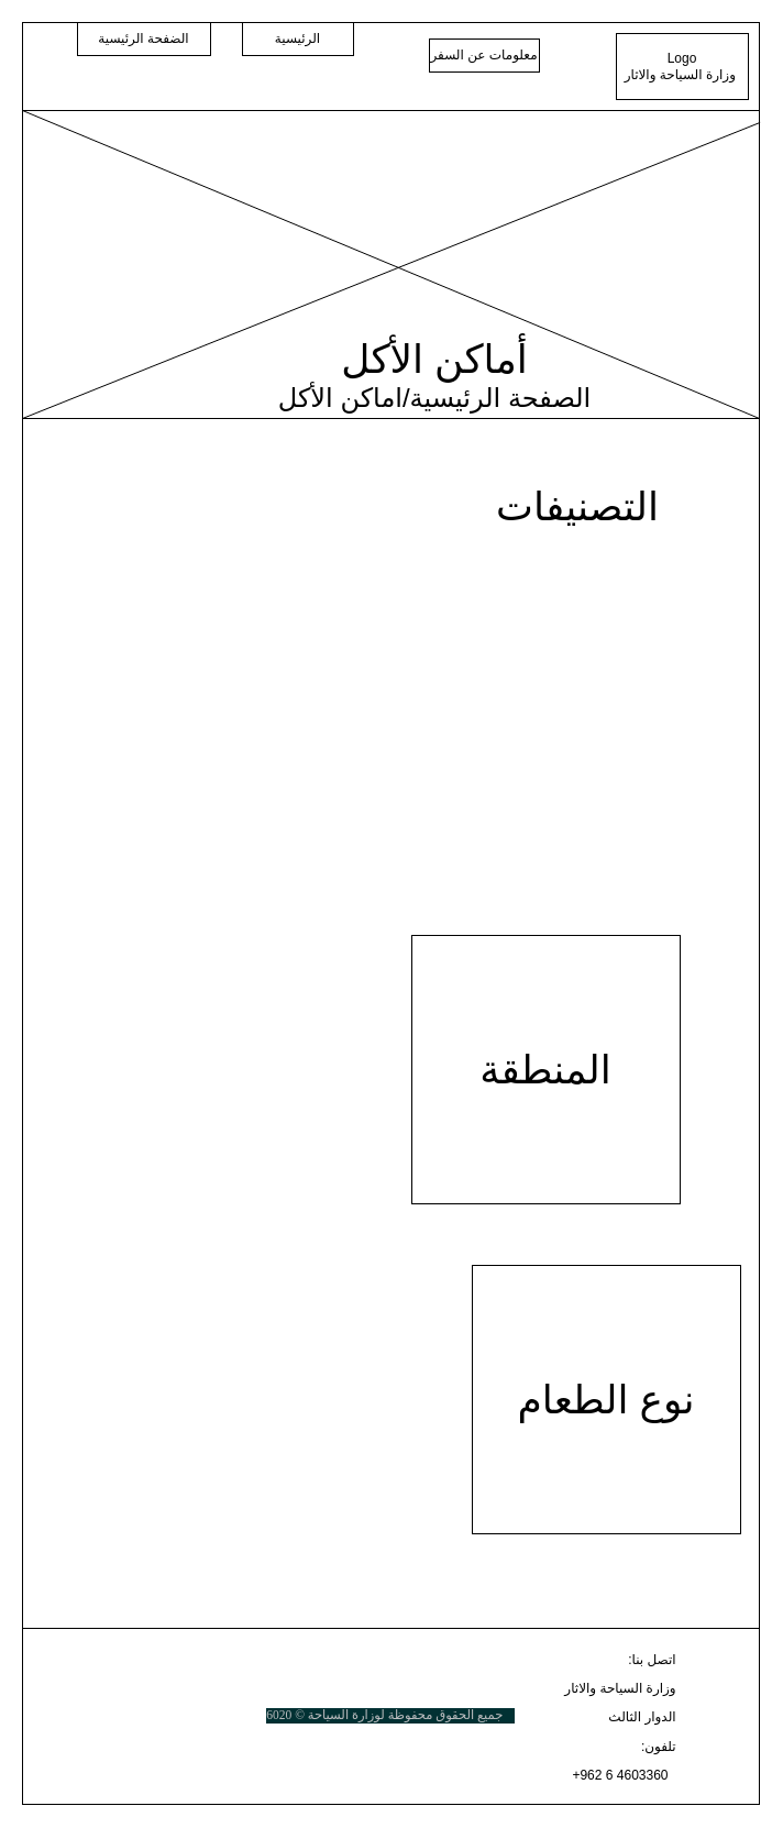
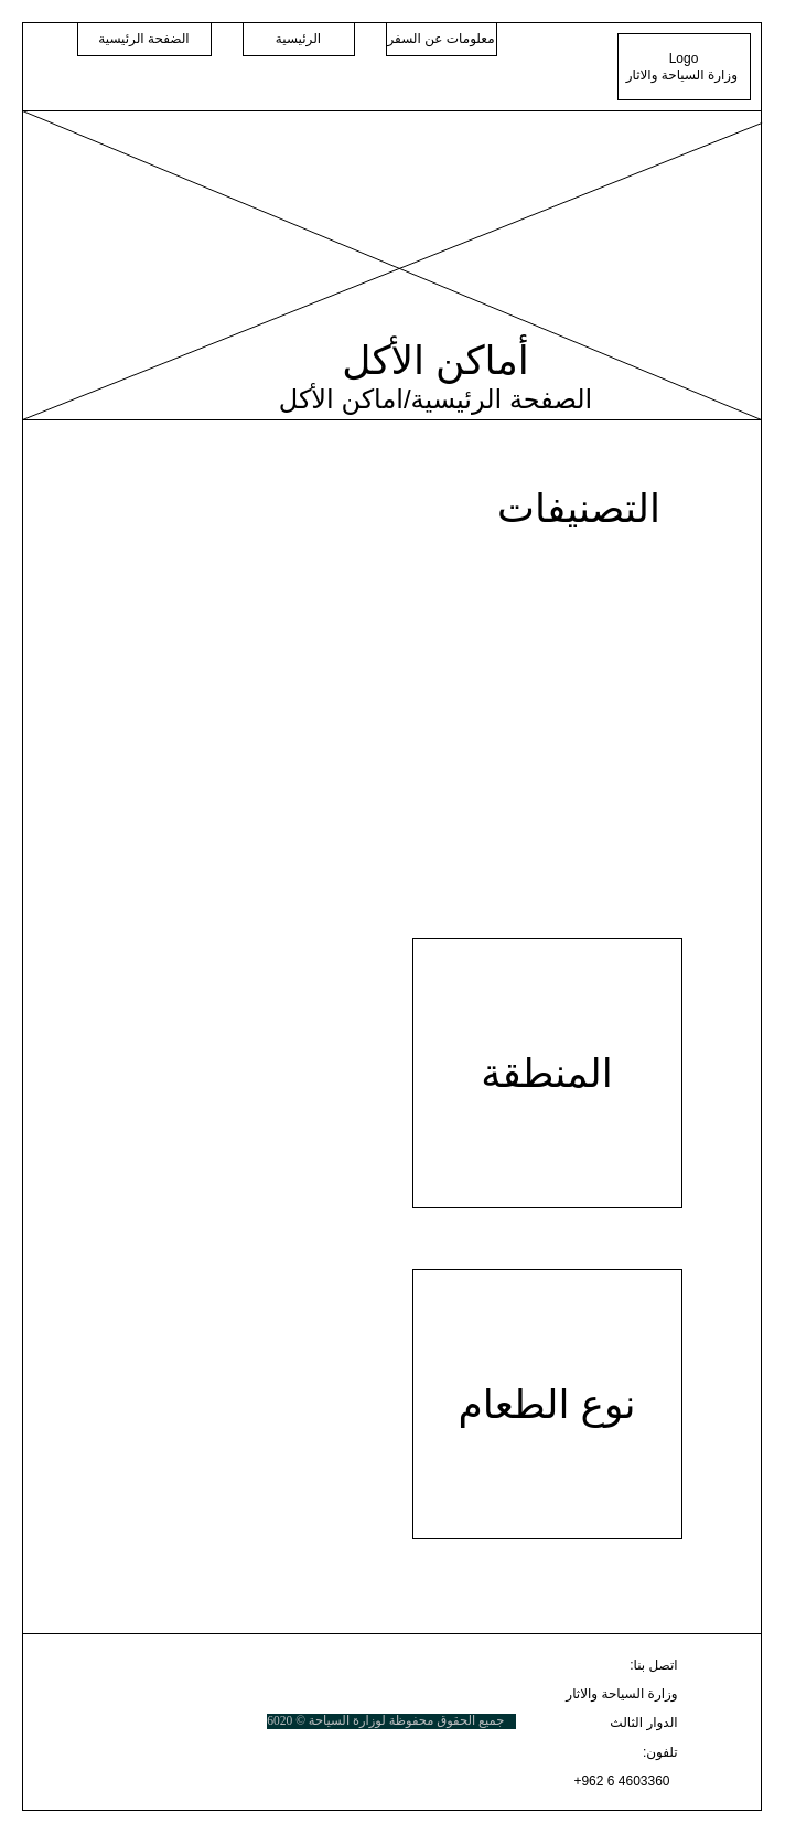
- <mxCell id="5" value="معلومات عن السفر" style="rounded=0;whiteSpace=wrap;html=1;" parent="1" vertex="1"><mxGeometry x="390" y="35" width="100" height="30" as="geometry" /></mxCell>
+ <mxCell id="5" value="معلومات عن السفر" style="rounded=0;whiteSpace=wrap;html=1;" parent="1" vertex="1"><mxGeometry x="350" y="20" width="100" height="30" as="geometry" /></mxCell>
- <mxCell id="16" value="&lt;font style=&quot;font-size: 36px&quot;&gt;نوع الطعام&lt;/font&gt;" style="whiteSpace=wrap;html=1;aspect=fixed;" parent="1" vertex="1"><mxGeometry x="429" y="1150" width="244" height="244" as="geometry" /></mxCell>
+ <mxCell id="16" value="&lt;font style=&quot;font-size: 36px&quot;&gt;نوع الطعام&lt;/font&gt;" style="whiteSpace=wrap;html=1;aspect=fixed;" parent="1" vertex="1"><mxGeometry x="374" y="1150" width="244" height="244" as="geometry" /></mxCell>
